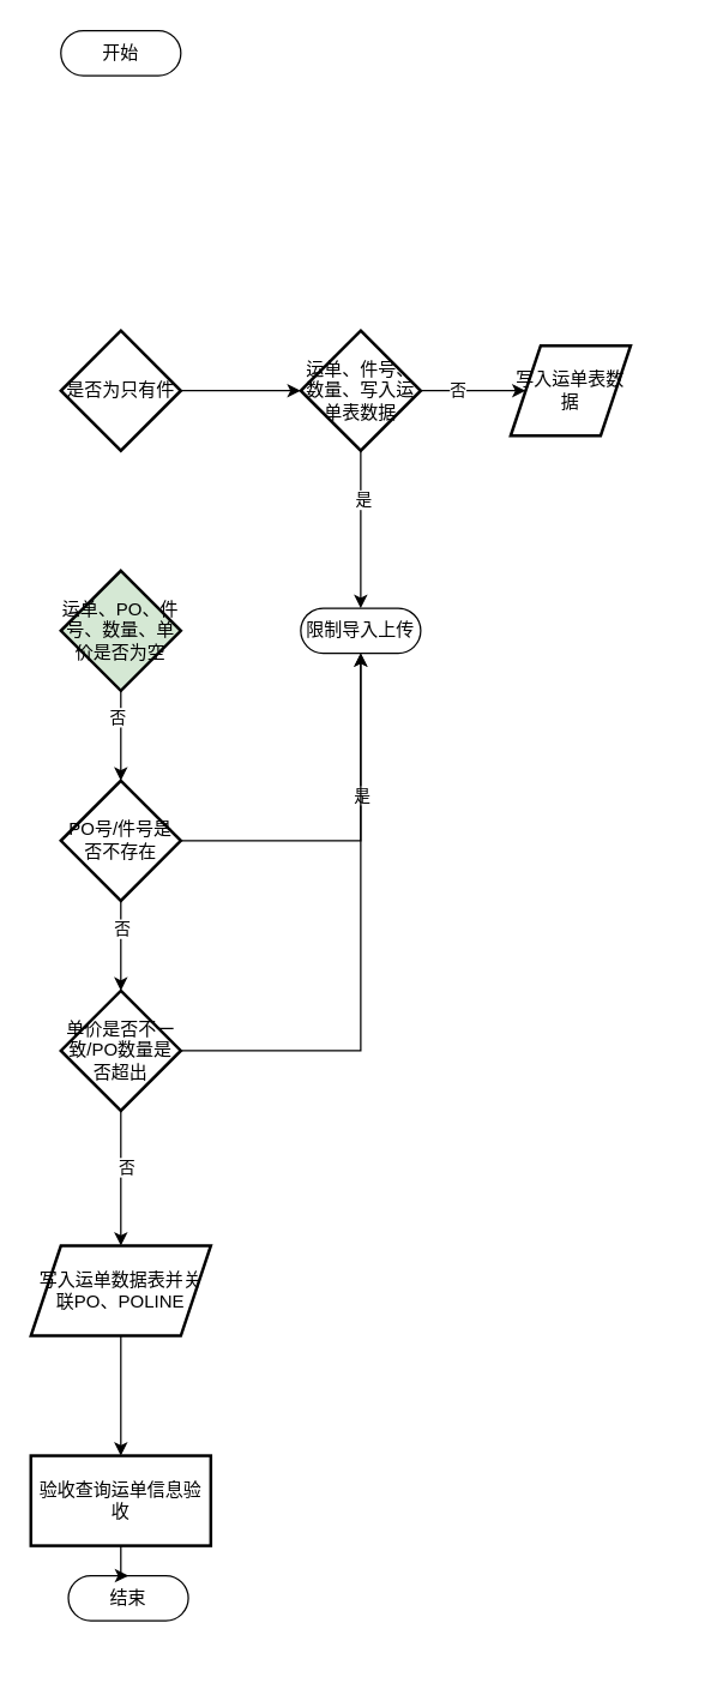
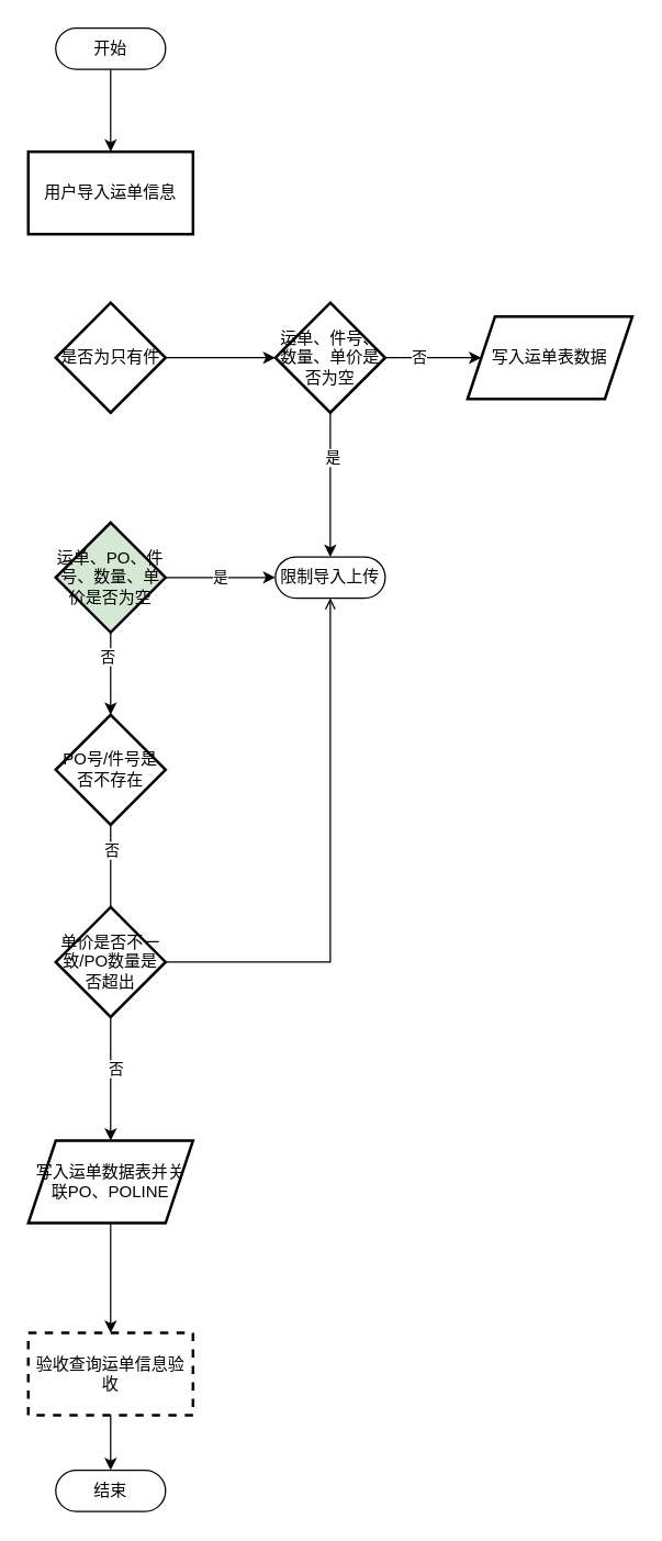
+ <mxCell id="10" style="edgeStyle=orthogonalEdgeStyle;rounded=0;orthogonalLoop=1;jettySize=auto;html=1;" edge="1" parent="1" source="11" target="2"><mxGeometry relative="1" as="geometry" /></mxCell>
+ <mxCell id="2" value="用户导入运单信息" style="whiteSpace=wrap;html=1;strokeWidth=2;" vertex="1" parent="1"><mxGeometry x="20" y="110" width="120" height="60" as="geometry" /></mxCell>
- <mxCell id="21" value="运单、件号、数量、写入运单表数据" style="rhombus;whiteSpace=wrap;html=1;strokeWidth=2;" vertex="1" parent="1"><mxGeometry x="200" y="220" width="80" height="80" as="geometry" /></mxCell>
+ <mxCell id="21" value="运单、件号、数量、单价是否为空" style="rhombus;whiteSpace=wrap;html=1;strokeWidth=2;" vertex="1" parent="1"><mxGeometry x="200" y="220" width="80" height="80" as="geometry" /></mxCell>
- <mxCell id="22" value="写入运单表数据" style="shape=parallelogram;perimeter=parallelogramPerimeter;whiteSpace=wrap;html=1;fixedSize=1;strokeWidth=2;" vertex="1" parent="1"><mxGeometry x="340" y="230" width="80" height="60" as="geometry" /></mxCell>
+ <mxCell id="22" value="写入运单表数据" style="shape=parallelogram;perimeter=parallelogramPerimeter;whiteSpace=wrap;html=1;fixedSize=1;strokeWidth=2;" vertex="1" parent="1"><mxGeometry x="340" y="230" width="120" height="60" as="geometry" /></mxCell>
+ <mxCell id="5" value="是" style="edgeStyle=orthogonalEdgeStyle;rounded=0;orthogonalLoop=1;jettySize=auto;html=1;" edge="1" parent="1" source="8" target="9"><mxGeometry relative="1" as="geometry" /></mxCell>
- <mxCell id="12" style="edgeStyle=orthogonalEdgeStyle;rounded=0;orthogonalLoop=1;jettySize=auto;html=1;" edge="1" parent="1" source="16" target="9"><mxGeometry relative="1" as="geometry" /></mxCell>
- <mxCell id="13" value="是" style="edgeLabel;html=1;align=center;verticalAlign=middle;resizable=0;points=[];" vertex="1" connectable="0" parent="12"><mxGeometry x="0.233" relative="1" as="geometry"><mxPoint as="offset" /></mxGeometry></mxCell>
- <mxCell id="31" style="edgeStyle=orthogonalEdgeStyle;rounded=0;orthogonalLoop=1;jettySize=auto;html=1;entryX=0.5;entryY=0.5;entryDx=0;entryDy=15;entryPerimeter=0;" edge="1" parent="1" source="25" target="9"><mxGeometry relative="1" as="geometry" /></mxCell>
+ <mxCell id="31" style="edgeStyle=orthogonalEdgeStyle;rounded=0;orthogonalLoop=1;jettySize=auto;html=1;entryX=0.5;entryY=0.5;entryDx=0;entryDy=15;entryPerimeter=0;endArrow=open;" edge="1" parent="1" source="25" target="9"><mxGeometry relative="1" as="geometry" /></mxCell>
- <mxCell id="14" value="" style="edgeStyle=orthogonalEdgeStyle;rounded=0;orthogonalLoop=1;jettySize=auto;html=1;" edge="1" parent="1" source="16" target="25"><mxGeometry relative="1" as="geometry" /></mxCell>
+ <mxCell id="14" value="" style="edgeStyle=orthogonalEdgeStyle;rounded=0;orthogonalLoop=1;jettySize=auto;html=1;endArrow=none;" edge="1" parent="1" source="16" target="25"><mxGeometry relative="1" as="geometry" /></mxCell>
- <mxCell id="28" value="验收查询运单信息验收" style="whiteSpace=wrap;html=1;strokeWidth=2;" vertex="1" parent="1"><mxGeometry x="20" y="970" width="120" height="60" as="geometry" /></mxCell>
+ <mxCell id="28" value="验收查询运单信息验收" style="whiteSpace=wrap;html=1;strokeWidth=2;dashed=1;" vertex="1" parent="1"><mxGeometry x="20" y="970" width="120" height="60" as="geometry" /></mxCell>
- <mxCell id="29" value="结束" style="html=1;dashed=0;whiteSpace=wrap;shape=mxgraph.dfd.start" vertex="1" parent="1"><mxGeometry x="45" y="1050" width="80" height="30" as="geometry" /></mxCell>
+ <mxCell id="29" value="结束" style="html=1;dashed=0;whiteSpace=wrap;shape=mxgraph.dfd.start" vertex="1" parent="1"><mxGeometry x="40" y="1070" width="80" height="30" as="geometry" /></mxCell>
